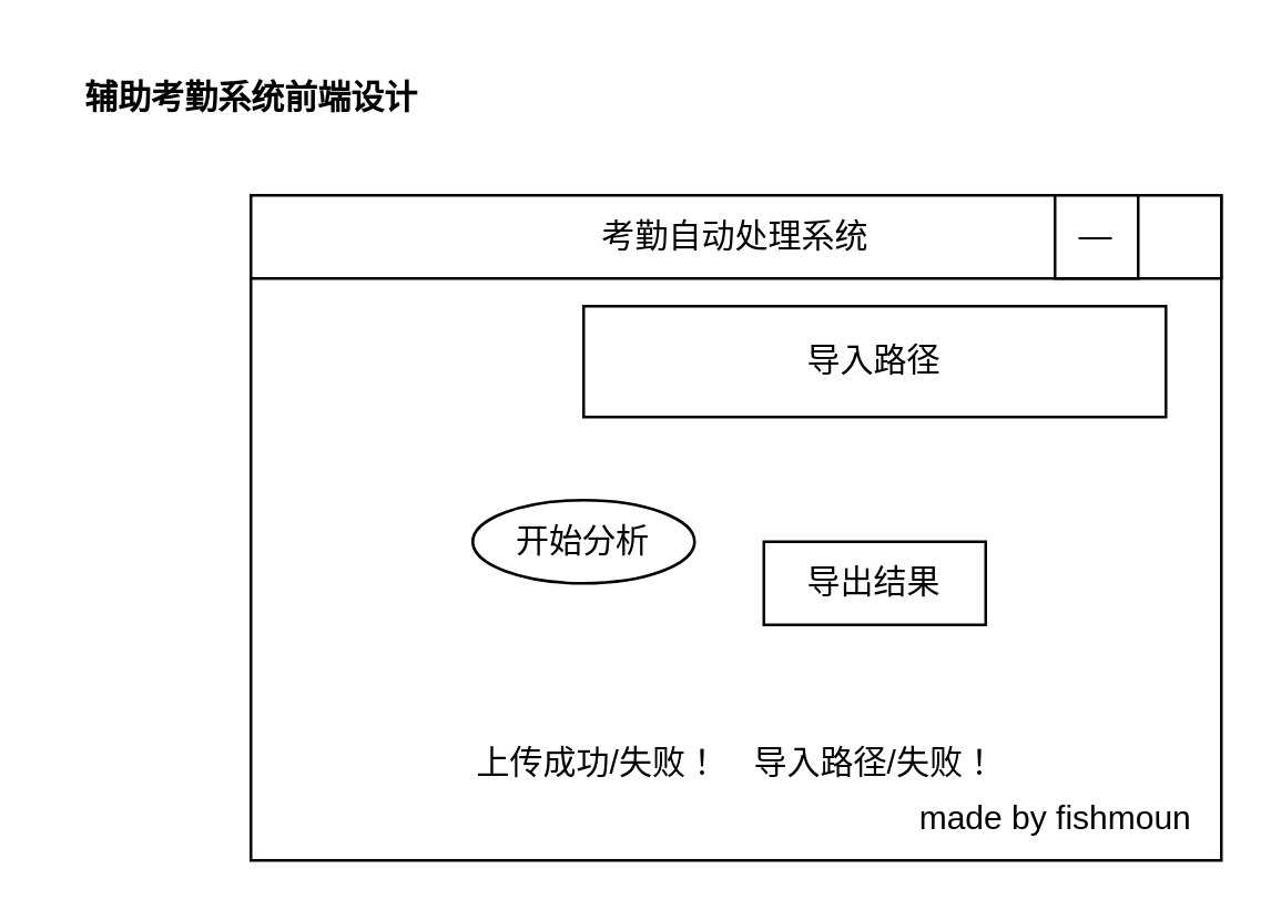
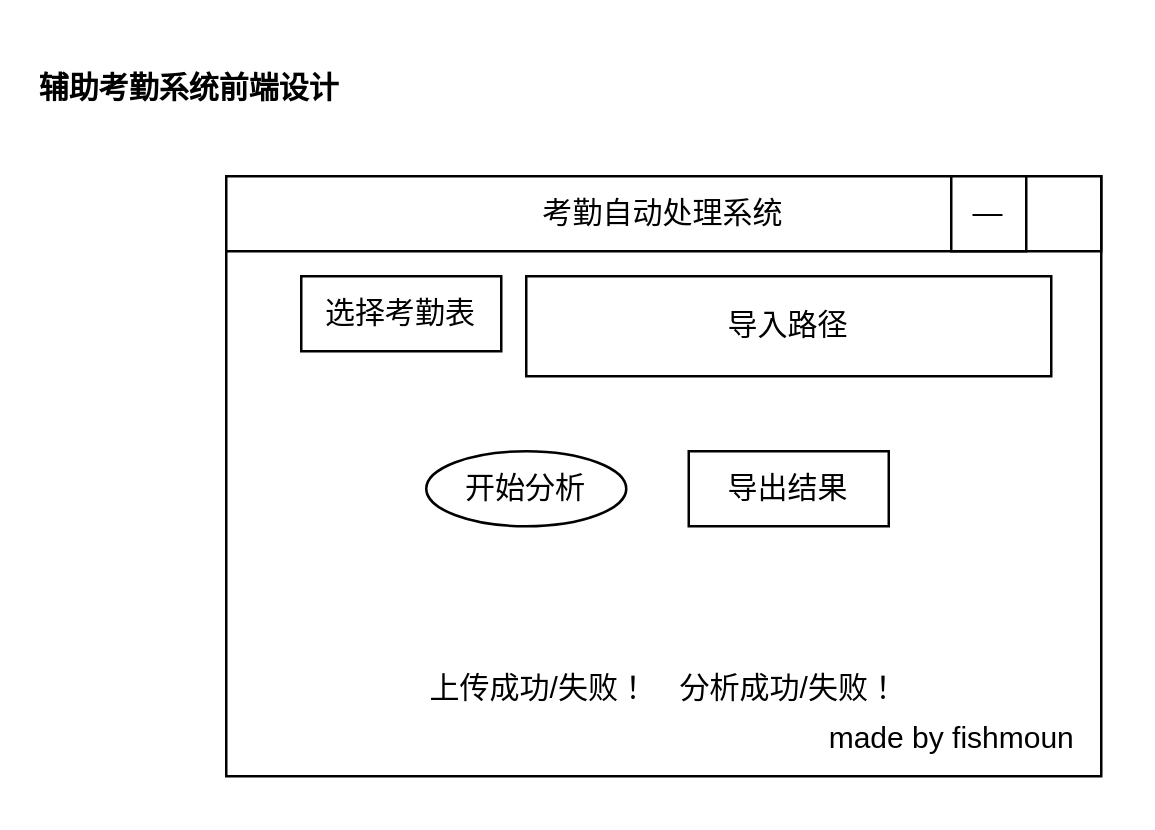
- <mxCell id="3" value="&lt;b&gt;辅助考勤系统前端设计&lt;/b&gt;" style="text;html=1;align=center;verticalAlign=middle;resizable=0;points=[];autosize=1;strokeColor=none;fillColor=none;" vertex="1" parent="1"><mxGeometry x="20" y="20" width="140" height="30" as="geometry" /></mxCell>
+ <mxCell id="3" value="&lt;b&gt;辅助考勤系统前端设计&lt;/b&gt;" style="text;html=1;align=center;verticalAlign=middle;resizable=0;points=[];autosize=1;strokeColor=none;fillColor=none;" vertex="1" parent="1"><mxGeometry x="5" y="20" width="140" height="30" as="geometry" /></mxCell>
+ <mxCell id="7" value="选择考勤表" style="rounded=0;whiteSpace=wrap;html=1;" vertex="1" parent="1"><mxGeometry x="120" y="110" width="80" height="30" as="geometry" /></mxCell>
- <mxCell id="11" value="导出结果" style="rounded=0;whiteSpace=wrap;html=1;" vertex="1" parent="1"><mxGeometry x="275" y="195" width="80" height="30" as="geometry" /></mxCell>
+ <mxCell id="11" value="导出结果" style="rounded=0;whiteSpace=wrap;html=1;" vertex="1" parent="1"><mxGeometry x="275" y="180" width="80" height="30" as="geometry" /></mxCell>
- <mxCell id="12" value="导入路径/失败！" style="text;html=1;align=center;verticalAlign=middle;resizable=0;points=[];autosize=1;strokeColor=none;fillColor=none;" vertex="1" parent="1"><mxGeometry x="260" y="260" width="110" height="30" as="geometry" /></mxCell>
+ <mxCell id="12" value="分析成功/失败！" style="text;html=1;align=center;verticalAlign=middle;resizable=0;points=[];autosize=1;strokeColor=none;fillColor=none;" vertex="1" parent="1"><mxGeometry x="260" y="260" width="110" height="30" as="geometry" /></mxCell>
